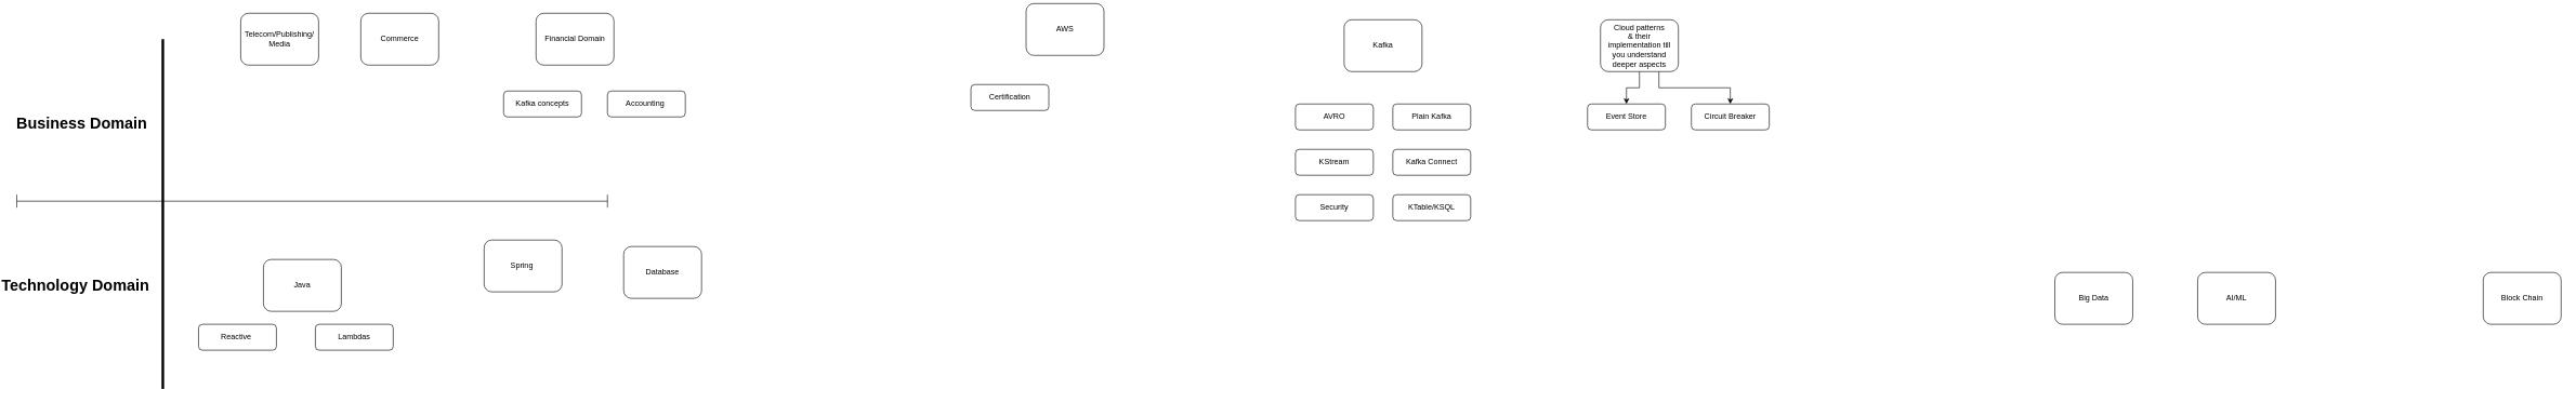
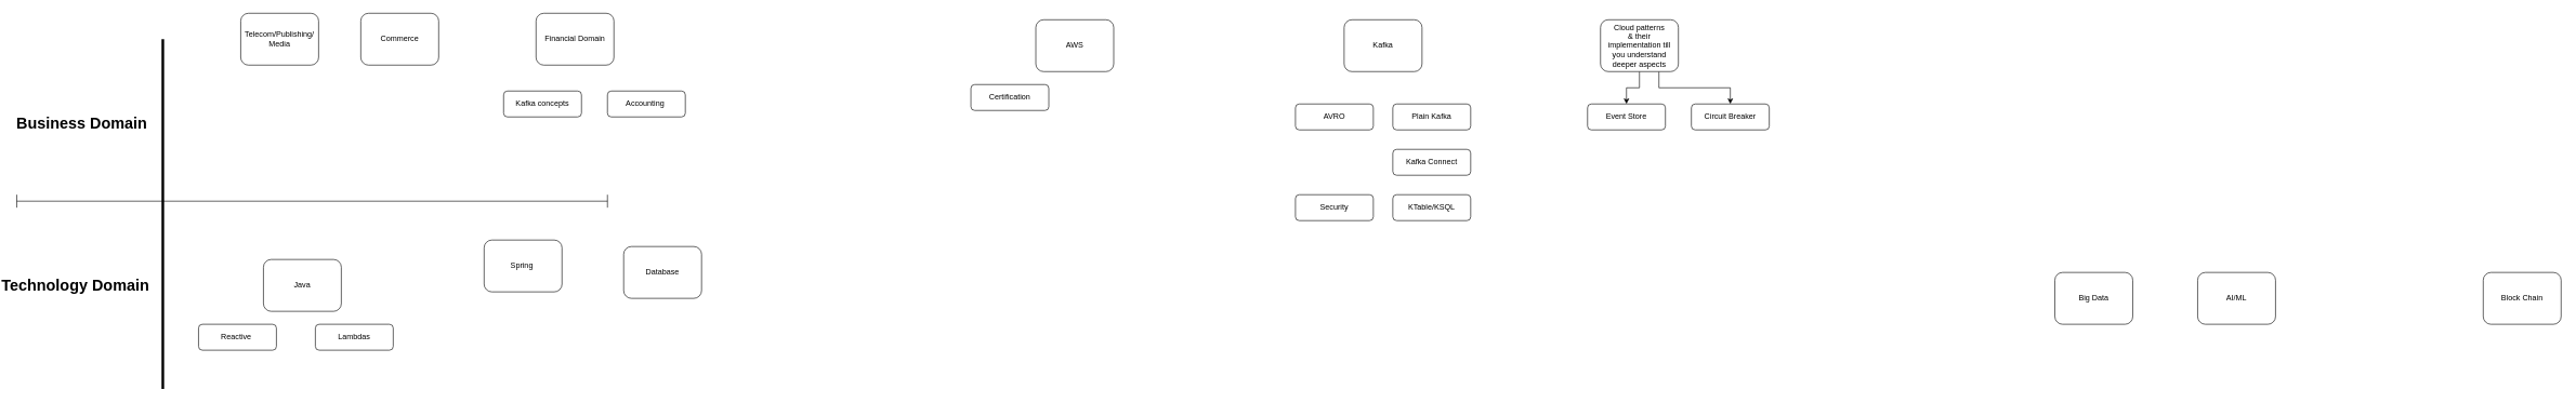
- <mxCell id="3" value="AWS" style="rounded=1;whiteSpace=wrap;html=1;" parent="1" vertex="1"><mxGeometry x="1575" y="5" width="120" height="80" as="geometry" /></mxCell>
+ <mxCell id="3" value="AWS" style="rounded=1;whiteSpace=wrap;html=1;" parent="1" vertex="1"><mxGeometry x="1590" y="30" width="120" height="80" as="geometry" /></mxCell>
- <mxCell id="13" value="KStream" style="rounded=1;whiteSpace=wrap;html=1;" parent="1" vertex="1"><mxGeometry x="1990" y="230" width="120" height="40" as="geometry" /></mxCell>
